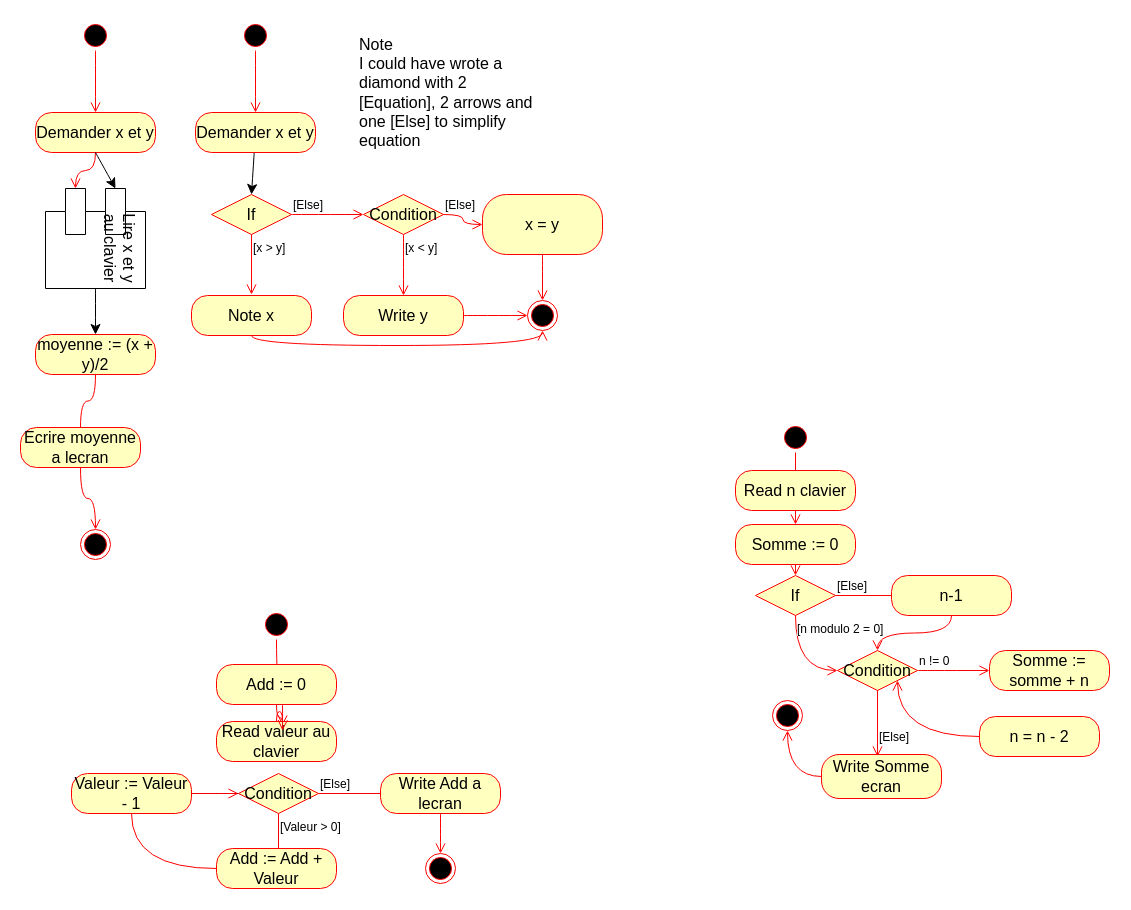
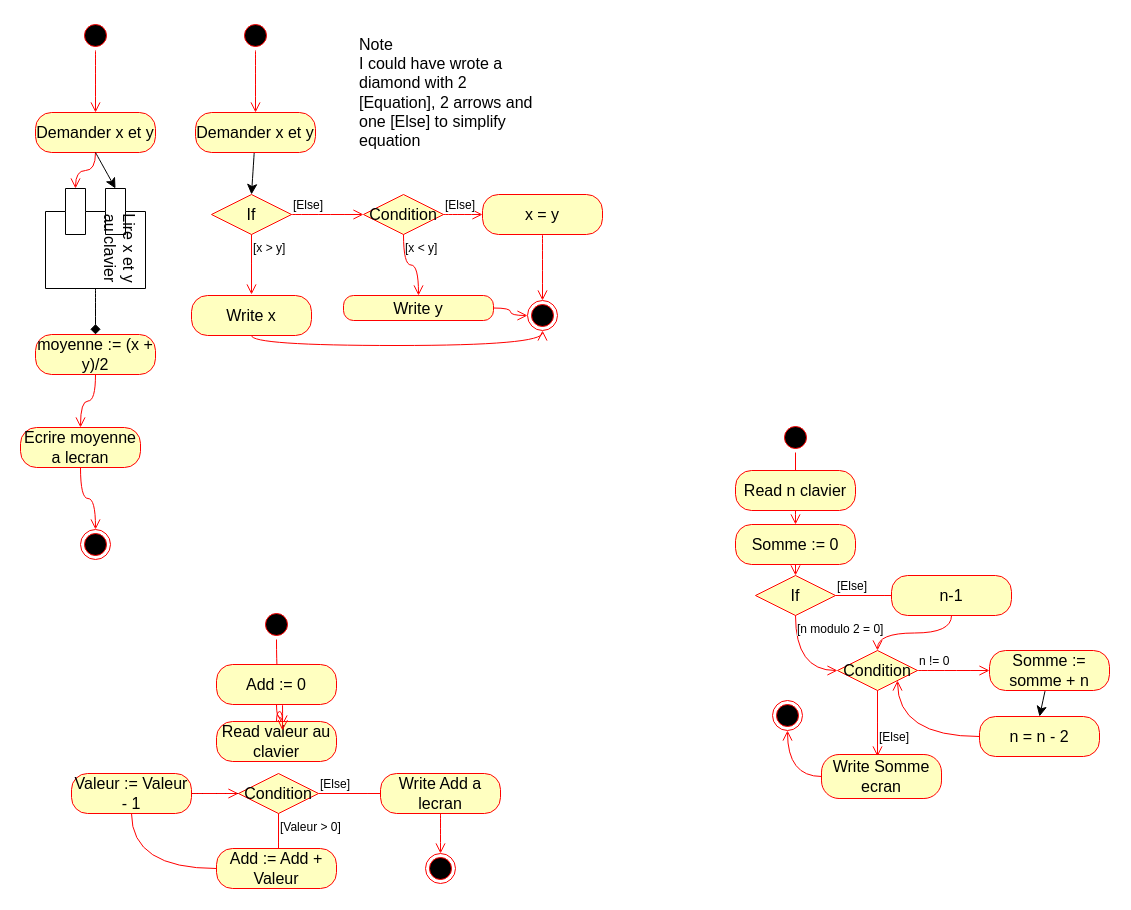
- <mxCell id="21" value="x = y" style="rounded=1;whiteSpace=wrap;html=1;arcSize=40;fontColor=#000000;fillColor=#ffffc0;strokeColor=#ff0000;fontSize=16;" vertex="1" parent="1"><mxGeometry x="482" y="194" width="120" height="60" as="geometry" /></mxCell>
+ <mxCell id="21" value="x = y" style="rounded=1;whiteSpace=wrap;html=1;arcSize=40;fontColor=#000000;fillColor=#ffffc0;strokeColor=#ff0000;fontSize=16;" vertex="1" parent="1"><mxGeometry x="482" y="194" width="120" height="40" as="geometry" /></mxCell>
- <mxCell id="23" value="Note x" style="rounded=1;whiteSpace=wrap;html=1;arcSize=40;fontColor=#000000;fillColor=#ffffc0;strokeColor=#ff0000;fontSize=16;" vertex="1" parent="1"><mxGeometry x="191" y="295" width="120" height="40" as="geometry" /></mxCell>
+ <mxCell id="23" value="Write x" style="rounded=1;whiteSpace=wrap;html=1;arcSize=40;fontColor=#000000;fillColor=#ffffc0;strokeColor=#ff0000;fontSize=16;" vertex="1" parent="1"><mxGeometry x="191" y="295" width="120" height="40" as="geometry" /></mxCell>
- <mxCell id="29" value="Write y" style="rounded=1;whiteSpace=wrap;html=1;arcSize=40;fontColor=#000000;fillColor=#ffffc0;strokeColor=#ff0000;fontSize=16;" vertex="1" parent="1"><mxGeometry x="343" y="295" width="120" height="40" as="geometry" /></mxCell>
+ <mxCell id="29" value="Write y" style="rounded=1;whiteSpace=wrap;html=1;arcSize=40;fontColor=#000000;fillColor=#ffffc0;strokeColor=#ff0000;fontSize=16;" vertex="1" parent="1"><mxGeometry x="343" y="295" width="150" height="25" as="geometry" /></mxCell>
- <mxCell id="10" value="" style="endArrow=classic;html=1;rounded=0;fontSize=12;startSize=8;endSize=8;curved=1;exitX=1;exitY=0.5;exitDx=0;exitDy=0;entryX=0.5;entryY=0;entryDx=0;entryDy=0;" edge="1" parent="1" source="6" target="8"><mxGeometry width="50" height="50" relative="1" as="geometry"><mxPoint x="70" y="229" as="sourcePoint" /><mxPoint x="120" y="179" as="targetPoint" /></mxGeometry></mxCell>
+ <mxCell id="10" value="" style="endArrow=diamond;html=1;rounded=0;fontSize=12;startSize=8;endSize=8;curved=1;exitX=1;exitY=0.5;exitDx=0;exitDy=0;entryX=0.5;entryY=0;entryDx=0;entryDy=0;" edge="1" parent="1" source="6" target="8"><mxGeometry width="50" height="50" relative="1" as="geometry"><mxPoint x="70" y="229" as="sourcePoint" /><mxPoint x="120" y="179" as="targetPoint" /></mxGeometry></mxCell>
- <mxCell id="9" value="" style="edgeStyle=orthogonalEdgeStyle;html=1;verticalAlign=bottom;endArrow=none;endSize=8;strokeColor=#ff0000;rounded=0;fontSize=12;curved=1;entryX=0.5;entryY=0;entryDx=0;entryDy=0;" edge="1" source="8" parent="1" target="11"><mxGeometry relative="1" as="geometry"><mxPoint x="95" y="453" as="targetPoint" /></mxGeometry></mxCell>
+ <mxCell id="9" value="" style="edgeStyle=orthogonalEdgeStyle;html=1;verticalAlign=bottom;endArrow=open;endSize=8;strokeColor=#ff0000;rounded=0;fontSize=12;curved=1;entryX=0.5;entryY=0;entryDx=0;entryDy=0;" edge="1" source="8" parent="1" target="11"><mxGeometry relative="1" as="geometry"><mxPoint x="95" y="453" as="targetPoint" /></mxGeometry></mxCell>
+ <mxCell id="64" value="" style="edgeStyle=none;curved=1;rounded=0;orthogonalLoop=1;jettySize=auto;html=1;fontSize=12;startSize=8;endSize=8;entryX=0.5;entryY=0;entryDx=0;entryDy=0;" edge="1" parent="1" source="65" target="66"><mxGeometry relative="1" as="geometry"><mxPoint x="1040.375" y="714" as="targetPoint" /></mxGeometry></mxCell>
